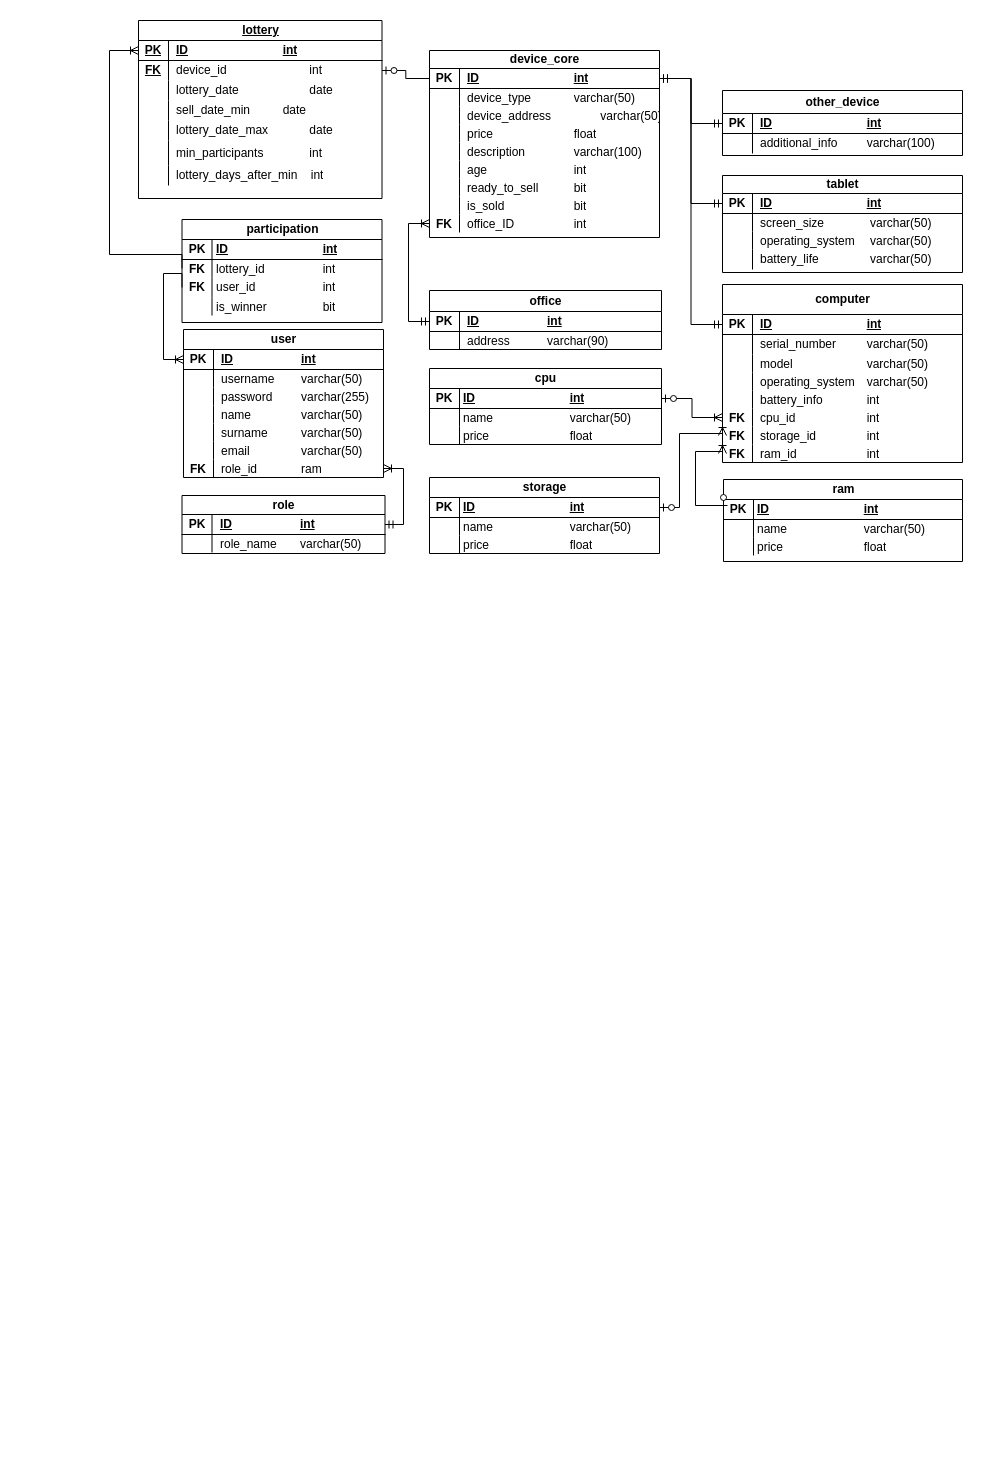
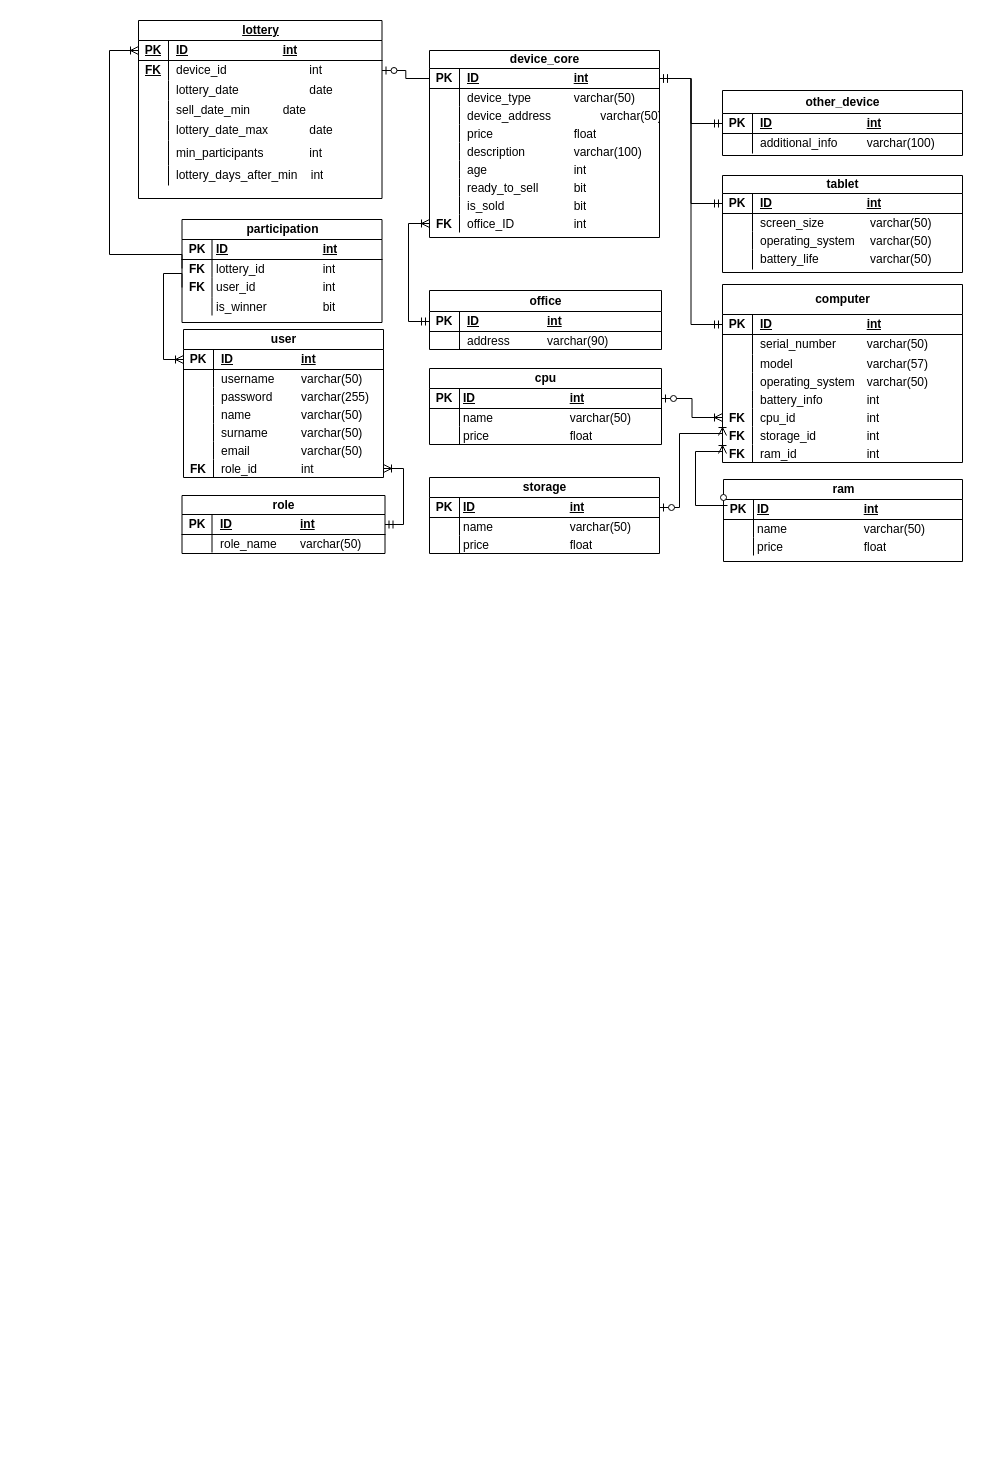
- <mxCell id="94" value="model&lt;span style=&quot;white-space: pre;&quot;&gt;&#09;&lt;/span&gt;&lt;span style=&quot;white-space: pre;&quot;&gt;&#09;&lt;/span&gt;&lt;span style=&quot;white-space: pre;&quot;&gt;&#09;&lt;/span&gt;varchar(50)" style="shape=partialRectangle;connectable=0;fillColor=none;top=0;left=0;bottom=0;right=0;align=left;spacingLeft=6;overflow=hidden;whiteSpace=wrap;html=1;" parent="92" vertex="1"><mxGeometry x="30" width="210" height="18" as="geometry"><mxRectangle width="210" height="18" as="alternateBounds" /></mxGeometry></mxCell>
+ <mxCell id="94" value="model&lt;span style=&quot;white-space: pre;&quot;&gt;&#09;&lt;/span&gt;&lt;span style=&quot;white-space: pre;&quot;&gt;&#09;&lt;/span&gt;&lt;span style=&quot;white-space: pre;&quot;&gt;&#09;&lt;/span&gt;varchar(57)" style="shape=partialRectangle;connectable=0;fillColor=none;top=0;left=0;bottom=0;right=0;align=left;spacingLeft=6;overflow=hidden;whiteSpace=wrap;html=1;" parent="92" vertex="1"><mxGeometry x="30" width="210" height="18" as="geometry"><mxRectangle width="210" height="18" as="alternateBounds" /></mxGeometry></mxCell>
- <mxCell id="141" value="role_id&lt;span style=&quot;white-space: pre;&quot;&gt;&#09;&lt;/span&gt;&lt;span style=&quot;white-space: pre;&quot;&gt;&#09;&lt;/span&gt;ram" style="shape=partialRectangle;connectable=0;fillColor=none;top=0;left=0;bottom=0;right=0;align=left;spacingLeft=6;overflow=hidden;whiteSpace=wrap;html=1;" parent="139" vertex="1"><mxGeometry x="30" width="170" height="18" as="geometry"><mxRectangle width="170" height="18" as="alternateBounds" /></mxGeometry></mxCell>
+ <mxCell id="141" value="role_id&lt;span style=&quot;white-space: pre;&quot;&gt;&#09;&lt;/span&gt;&lt;span style=&quot;white-space: pre;&quot;&gt;&#09;&lt;/span&gt;int" style="shape=partialRectangle;connectable=0;fillColor=none;top=0;left=0;bottom=0;right=0;align=left;spacingLeft=6;overflow=hidden;whiteSpace=wrap;html=1;" parent="139" vertex="1"><mxGeometry x="30" width="170" height="18" as="geometry"><mxRectangle width="170" height="18" as="alternateBounds" /></mxGeometry></mxCell>
